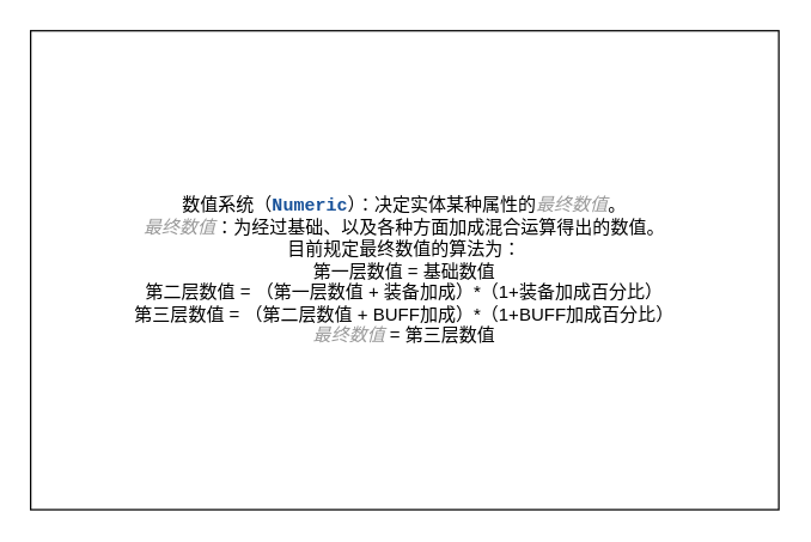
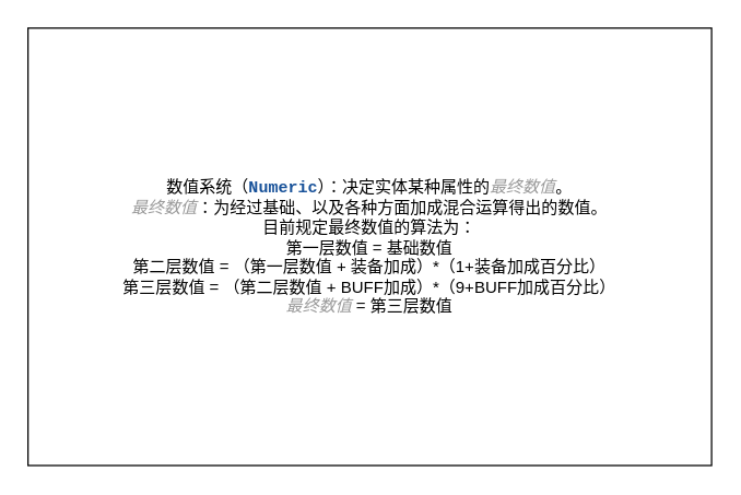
- <mxCell id="2" value="数值系统（&lt;span style=&quot;color: rgb(23 , 81 , 153) ; font-weight: 600 ; background-color: inherit ; font-family: &amp;#34;menlo&amp;#34; , &amp;#34;monaco&amp;#34; , &amp;#34;consolas&amp;#34; , &amp;#34;andale mono&amp;#34; , &amp;#34;lucida console&amp;#34; , &amp;#34;courier new&amp;#34; , monospace ; font-size: inherit&quot;&gt;Numeric&lt;/span&gt;）：决定实体某种属性的&lt;i&gt;&lt;font color=&quot;#999999&quot;&gt;最终数值&lt;/font&gt;&lt;/i&gt;。&lt;br&gt;&lt;i&gt;&lt;font color=&quot;#999999&quot;&gt;最终数值&lt;/font&gt;&lt;/i&gt;：为经过基础、以及各种方面加成混合运算得出的数值。&lt;br&gt;目前规定最终数值的算法为：&lt;br&gt;第一层数值 = 基础数值&lt;br&gt;第二层数值 = （第一层数值 + 装备加成）*（1+装备加成百分比）&lt;br&gt;第三层数值 = （第二层数值 + BUFF加成）*（1+BUFF加成百分比）&lt;br&gt;&lt;i&gt;&lt;font color=&quot;#999999&quot;&gt;最终数值&lt;/font&gt;&lt;/i&gt; = 第三层数值" style="rounded=0;whiteSpace=wrap;html=1;" vertex="1" parent="1"><mxGeometry x="20" y="20" width="500" height="320" as="geometry" /></mxCell>
+ <mxCell id="2" value="数值系统（&lt;span style=&quot;color: rgb(23 , 81 , 153) ; font-weight: 600 ; background-color: inherit ; font-family: &amp;#34;menlo&amp;#34; , &amp;#34;monaco&amp;#34; , &amp;#34;consolas&amp;#34; , &amp;#34;andale mono&amp;#34; , &amp;#34;lucida console&amp;#34; , &amp;#34;courier new&amp;#34; , monospace ; font-size: inherit&quot;&gt;Numeric&lt;/span&gt;）：决定实体某种属性的&lt;i&gt;&lt;font color=&quot;#999999&quot;&gt;最终数值&lt;/font&gt;&lt;/i&gt;。&lt;br&gt;&lt;i&gt;&lt;font color=&quot;#999999&quot;&gt;最终数值&lt;/font&gt;&lt;/i&gt;：为经过基础、以及各种方面加成混合运算得出的数值。&lt;br&gt;目前规定最终数值的算法为：&lt;br&gt;第一层数值 = 基础数值&lt;br&gt;第二层数值 = （第一层数值 + 装备加成）*（1+装备加成百分比）&lt;br&gt;第三层数值 = （第二层数值 + BUFF加成）*（9+BUFF加成百分比）&lt;br&gt;&lt;i&gt;&lt;font color=&quot;#999999&quot;&gt;最终数值&lt;/font&gt;&lt;/i&gt; = 第三层数值" style="rounded=0;whiteSpace=wrap;html=1;" vertex="1" parent="1"><mxGeometry x="20" y="20" width="500" height="320" as="geometry" /></mxCell>
